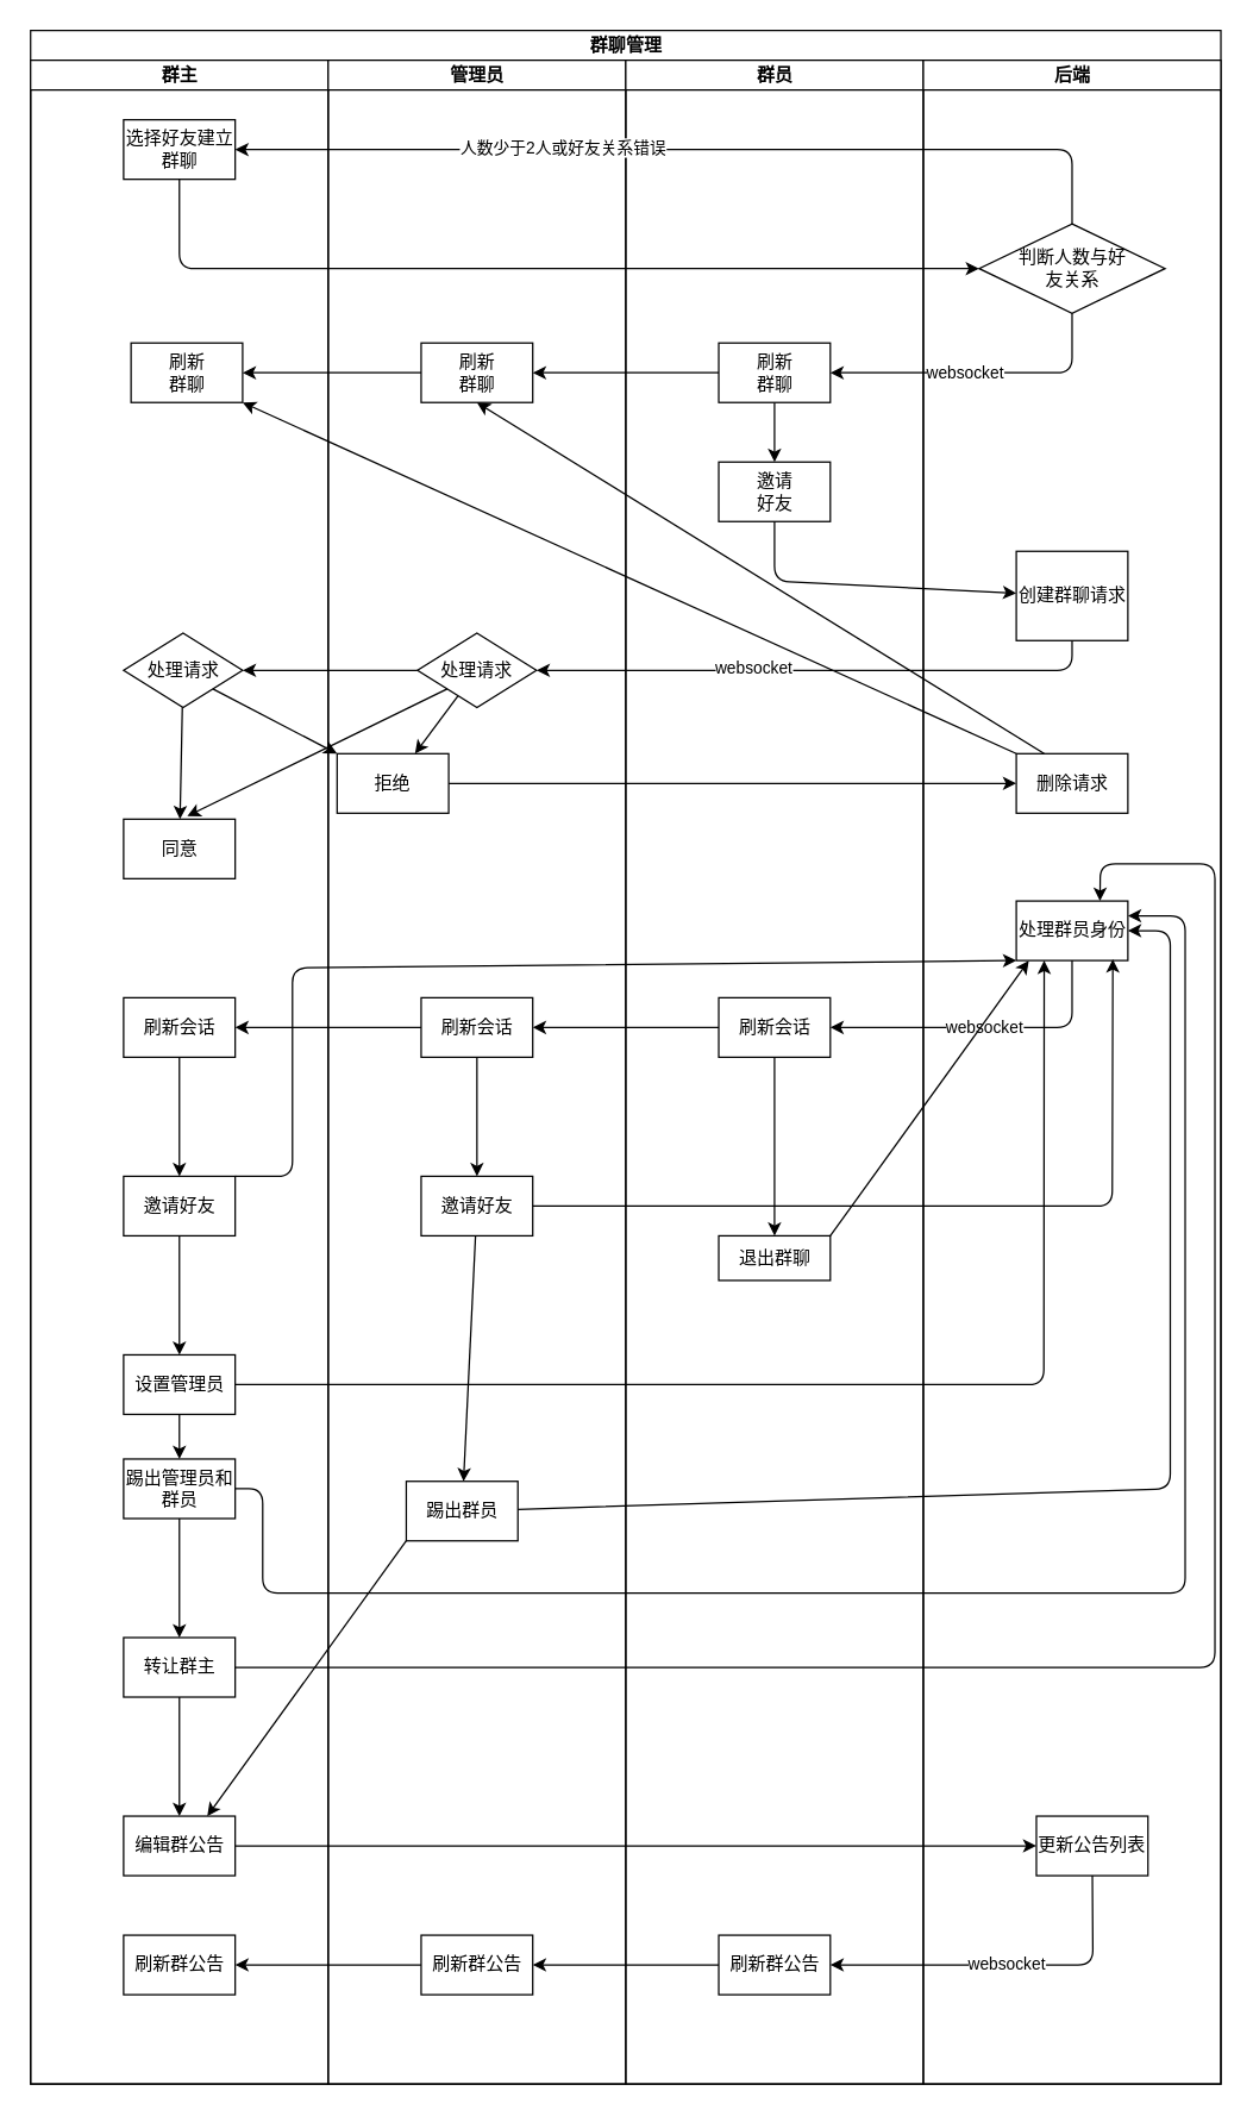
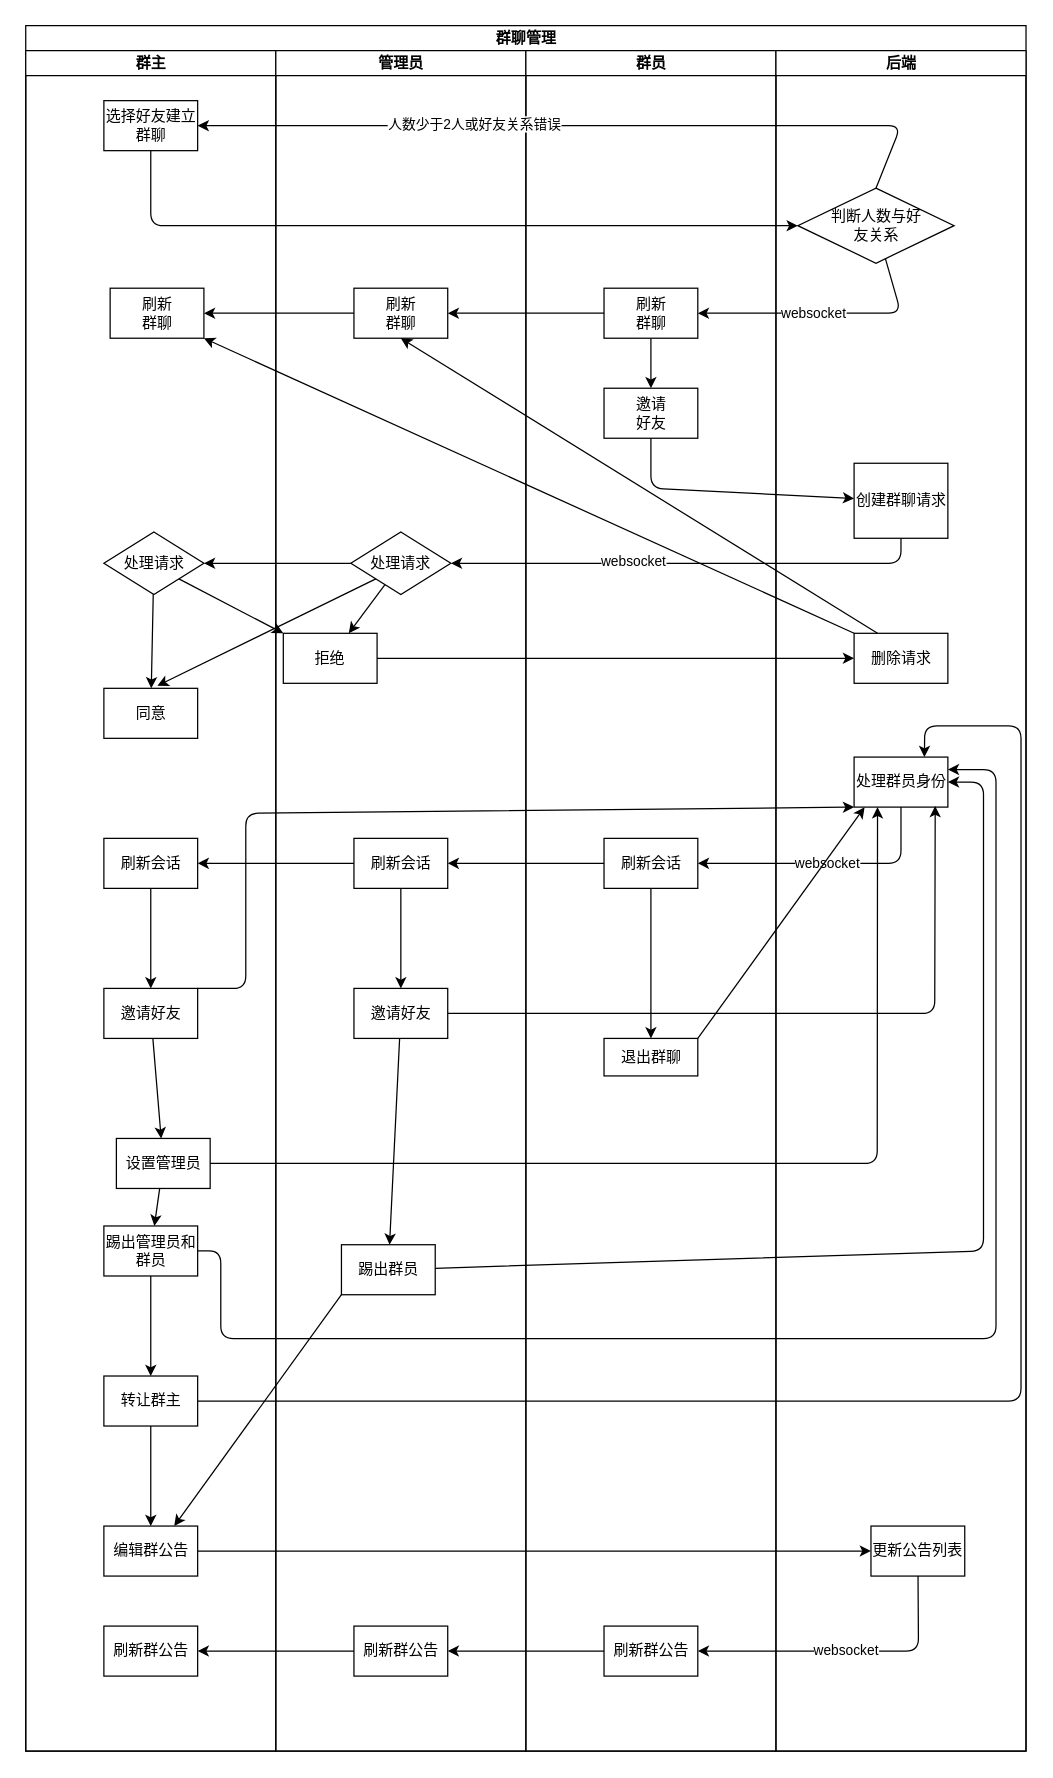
- <mxCell id="41" value="判断人数与好友关系" style="rhombus;whiteSpace=wrap;html=1;rounded=0;gradientColor=none;spacingLeft=20;spacingRight=20;" vertex="1" parent="40"><mxGeometry x="37.5" y="110" width="125" height="60" as="geometry" /></mxCell>
+ <mxCell id="41" value="判断人数与好友关系" style="rhombus;whiteSpace=wrap;html=1;rounded=0;gradientColor=none;spacingLeft=20;spacingRight=20;" vertex="1" parent="40"><mxGeometry x="17.5" y="110" width="125" height="60" as="geometry" /></mxCell>
- <mxCell id="14" value="设置管理员" style="whiteSpace=wrap;html=1;rounded=0;gradientColor=none;spacingLeft=0;spacingRight=0;" vertex="1" parent="3"><mxGeometry x="62.5" y="870" width="75" height="40" as="geometry" /></mxCell>
+ <mxCell id="14" value="设置管理员" style="whiteSpace=wrap;html=1;rounded=0;gradientColor=none;spacingLeft=0;spacingRight=0;" vertex="1" parent="3"><mxGeometry x="72.5" y="870" width="75" height="40" as="geometry" /></mxCell>
